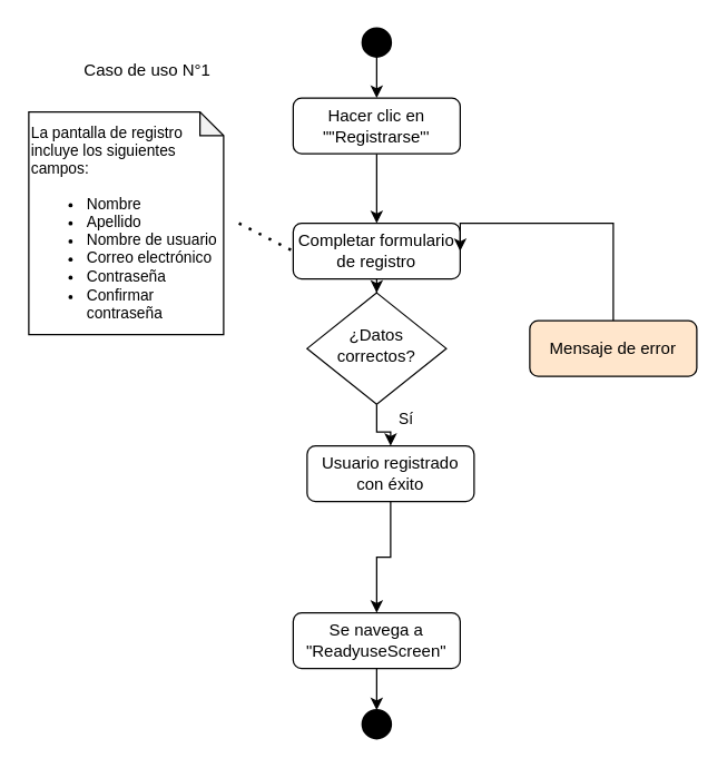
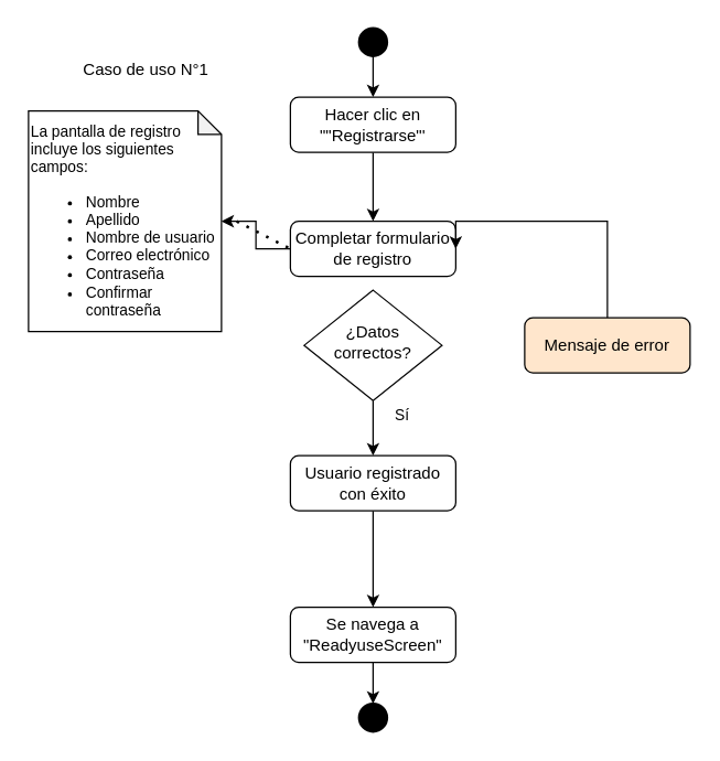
- <mxCell id="4" style="edgeStyle=orthogonalEdgeStyle;rounded=0;orthogonalLoop=1;jettySize=auto;html=1;entryX=0.5;entryY=0;entryDx=0;entryDy=0;" edge="1" parent="1" source="5" target="8"><mxGeometry relative="1" as="geometry" /></mxCell>
+ <mxCell id="4" style="edgeStyle=orthogonalEdgeStyle;rounded=0;orthogonalLoop=1;jettySize=auto;html=1;" edge="1" parent="1" source="5" target="16"><mxGeometry relative="1" as="geometry" /></mxCell>
- <mxCell id="10" value="Usuario registrado con éxito" style="rounded=1;whiteSpace=wrap;html=1;fontSize=12;glass=0;strokeWidth=1;shadow=0;" vertex="1" parent="1"><mxGeometry x="220" y="320" width="120" height="40" as="geometry" /></mxCell>
+ <mxCell id="10" value="Usuario registrado con éxito" style="rounded=1;whiteSpace=wrap;html=1;fontSize=12;glass=0;strokeWidth=1;shadow=0;" vertex="1" parent="1"><mxGeometry x="210" y="330" width="120" height="40" as="geometry" /></mxCell>
